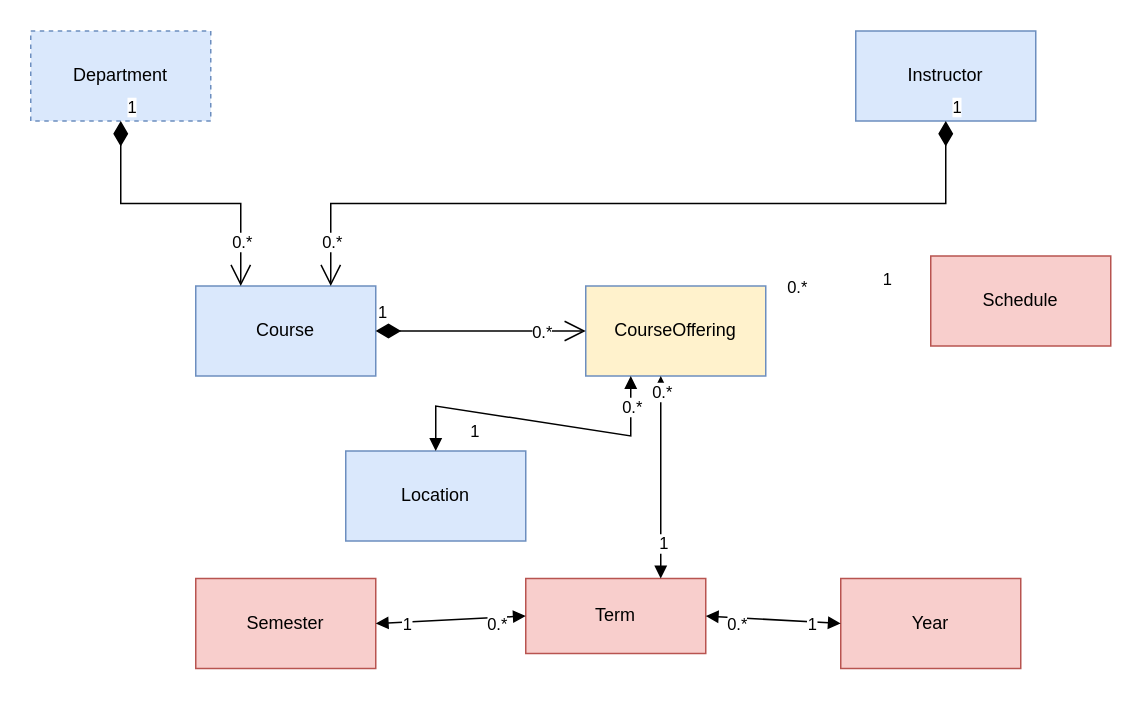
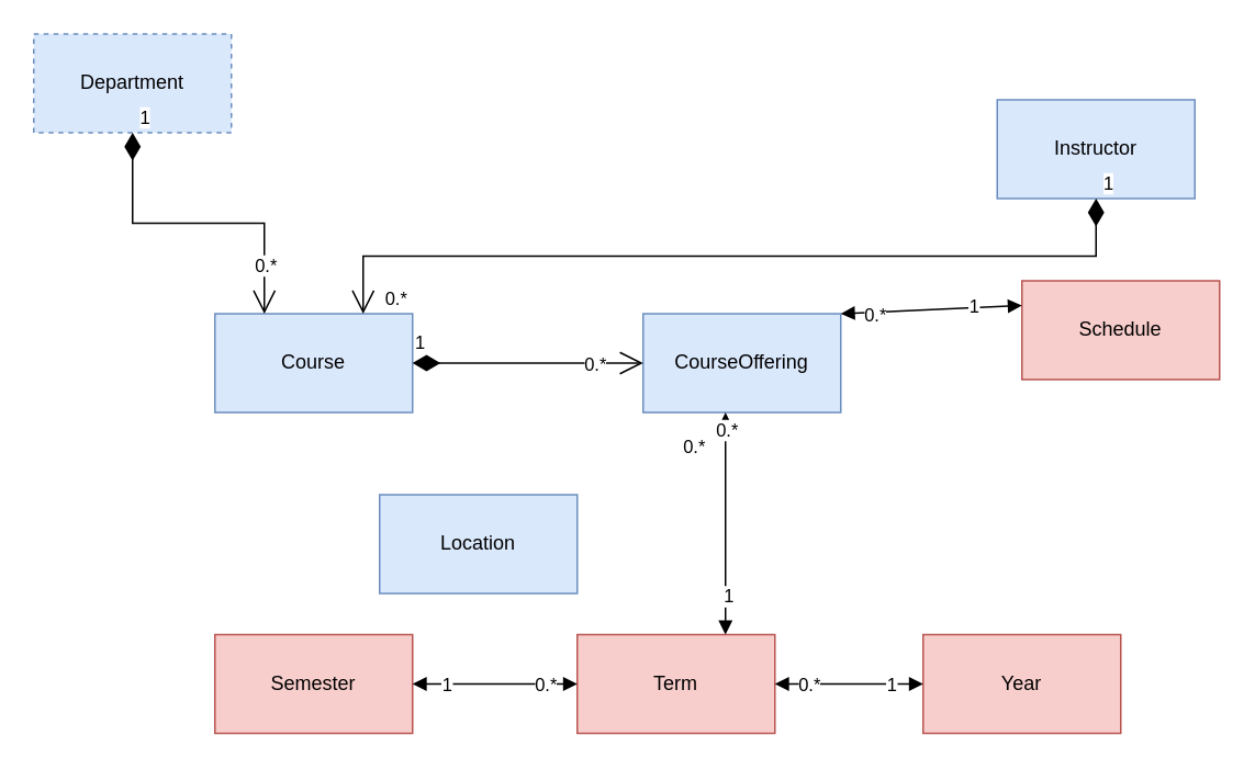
- <mxCell id="6" value="Instructor" style="rounded=0;whiteSpace=wrap;html=1;fillColor=#dae8fc;strokeColor=#6c8ebf;" vertex="1" parent="1"><mxGeometry x="570" y="20" width="120" height="60" as="geometry" /></mxCell>
+ <mxCell id="6" value="Instructor" style="rounded=0;whiteSpace=wrap;html=1;fillColor=#dae8fc;strokeColor=#6c8ebf;" vertex="1" parent="1"><mxGeometry x="605" y="60" width="120" height="60" as="geometry" /></mxCell>
+ <mxCell id="20" value="" style="endArrow=block;startArrow=block;endFill=1;startFill=1;html=1;rounded=0;exitX=1;exitY=0;exitDx=0;exitDy=0;entryX=0;entryY=0.25;entryDx=0;entryDy=0;" edge="1" parent="1" source="8" target="4"><mxGeometry width="160" relative="1" as="geometry"><mxPoint x="520" y="230" as="sourcePoint" /><mxPoint x="570" y="290" as="targetPoint" /><Array as="points" /></mxGeometry></mxCell>
- <mxCell id="8" value="CourseOffering" style="rounded=0;whiteSpace=wrap;html=1;fillColor=#fff2cc;strokeColor=#6c8ebf;" vertex="1" parent="1"><mxGeometry x="390" y="190" width="120" height="60" as="geometry" /></mxCell>
+ <mxCell id="8" value="CourseOffering" style="rounded=0;whiteSpace=wrap;html=1;fillColor=#dae8fc;strokeColor=#6c8ebf;" vertex="1" parent="1"><mxGeometry x="390" y="190" width="120" height="60" as="geometry" /></mxCell>
- <mxCell id="17" value="" style="endArrow=block;startArrow=block;endFill=1;startFill=1;html=1;rounded=0;exitX=0.25;exitY=1;exitDx=0;exitDy=0;entryX=0.5;entryY=0;entryDx=0;entryDy=0;" edge="1" parent="1" source="8" target="7"><mxGeometry width="160" relative="1" as="geometry"><mxPoint x="410" y="290" as="sourcePoint" /><mxPoint x="570" y="290" as="targetPoint" /><Array as="points"><mxPoint x="420" y="290" /><mxPoint x="290" y="270" /></Array></mxGeometry></mxCell>
- <mxCell id="18" value="1" style="edgeLabel;html=1;align=center;verticalAlign=middle;resizable=0;points=[];" vertex="1" connectable="0" parent="17"><mxGeometry x="0.436" y="1" relative="1" as="geometry"><mxPoint x="-1" y="11" as="offset" /></mxGeometry></mxCell>
- <mxCell id="9" value="Term" style="rounded=0;whiteSpace=wrap;html=1;fillColor=#f8cecc;strokeColor=#b85450;" vertex="1" parent="1"><mxGeometry x="350" y="385" width="120" height="50" as="geometry" /></mxCell>
+ <mxCell id="9" value="Term" style="rounded=0;whiteSpace=wrap;html=1;fillColor=#f8cecc;strokeColor=#b85450;" vertex="1" parent="1"><mxGeometry x="350" y="385" width="120" height="60" as="geometry" /></mxCell>
